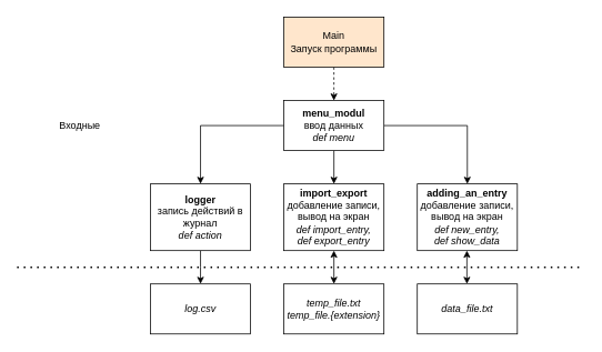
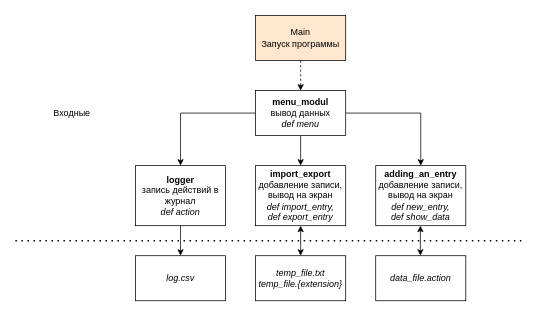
- <mxCell id="9" value="&lt;b&gt;menu_modul&lt;/b&gt;&lt;br&gt;ввод данных&lt;br&gt;&lt;i&gt;def menu&lt;/i&gt;" style="rounded=0;whiteSpace=wrap;html=1;" parent="1" vertex="1"><mxGeometry x="340" y="120" width="120" height="60" as="geometry" /></mxCell>
+ <mxCell id="9" value="&lt;b&gt;menu_modul&lt;/b&gt;&lt;br&gt;вывод данных&lt;br&gt;&lt;i&gt;def menu&lt;/i&gt;" style="rounded=0;whiteSpace=wrap;html=1;" parent="1" vertex="1"><mxGeometry x="340" y="120" width="120" height="60" as="geometry" /></mxCell>
- <mxCell id="15" value="&lt;i&gt;data_file.txt&lt;br&gt;&lt;/i&gt;" style="rounded=0;whiteSpace=wrap;html=1;" vertex="1" parent="1"><mxGeometry x="500" y="340" width="120" height="60" as="geometry" /></mxCell>
+ <mxCell id="15" value="&lt;i&gt;data_file.action&lt;br&gt;&lt;/i&gt;" style="rounded=0;whiteSpace=wrap;html=1;" vertex="1" parent="1"><mxGeometry x="500" y="340" width="120" height="60" as="geometry" /></mxCell>
